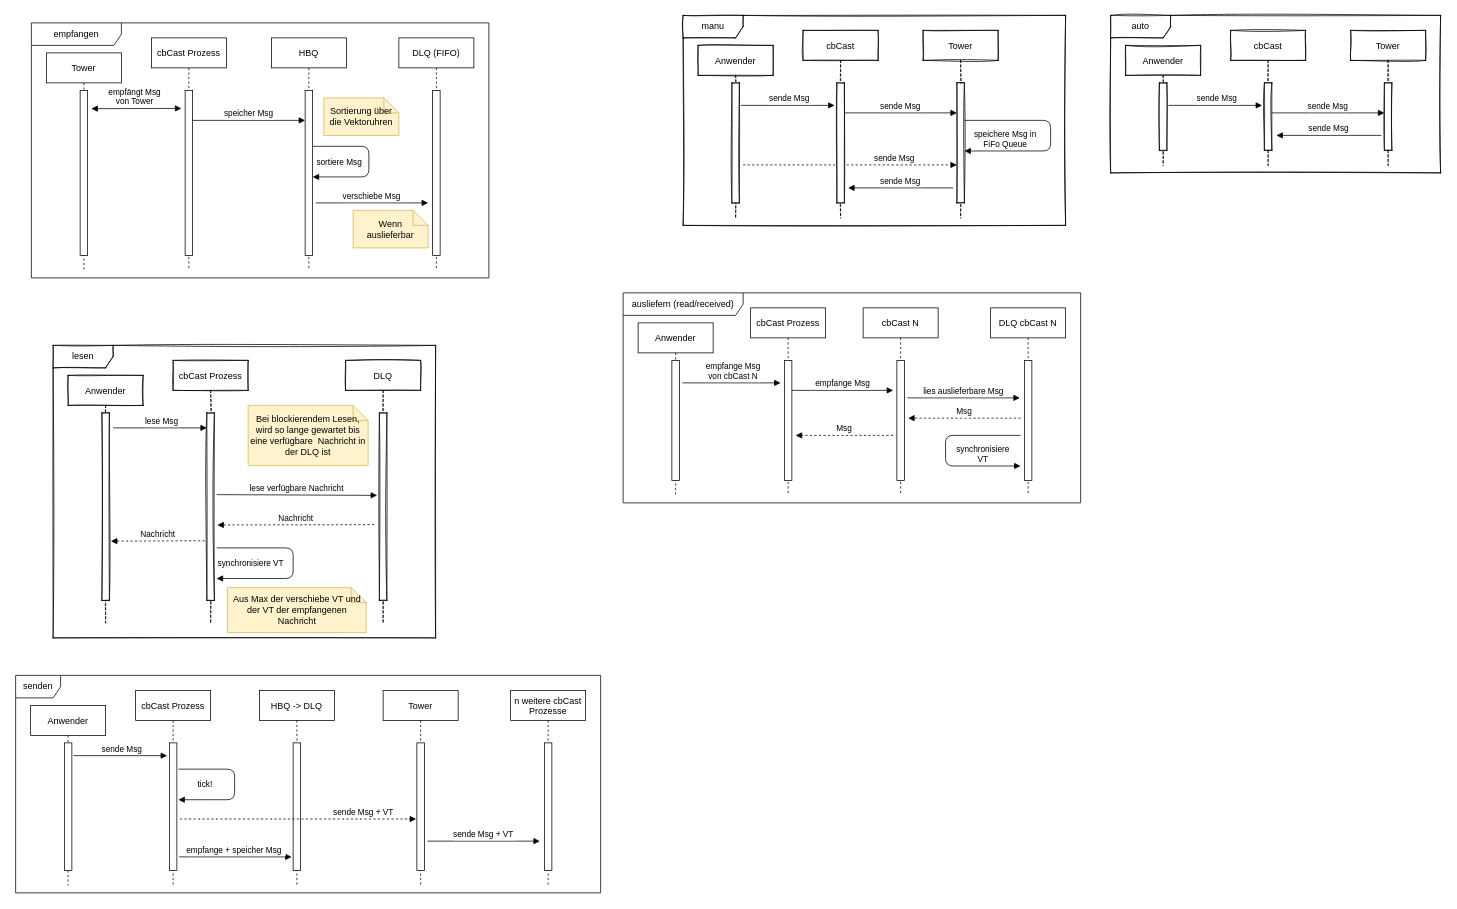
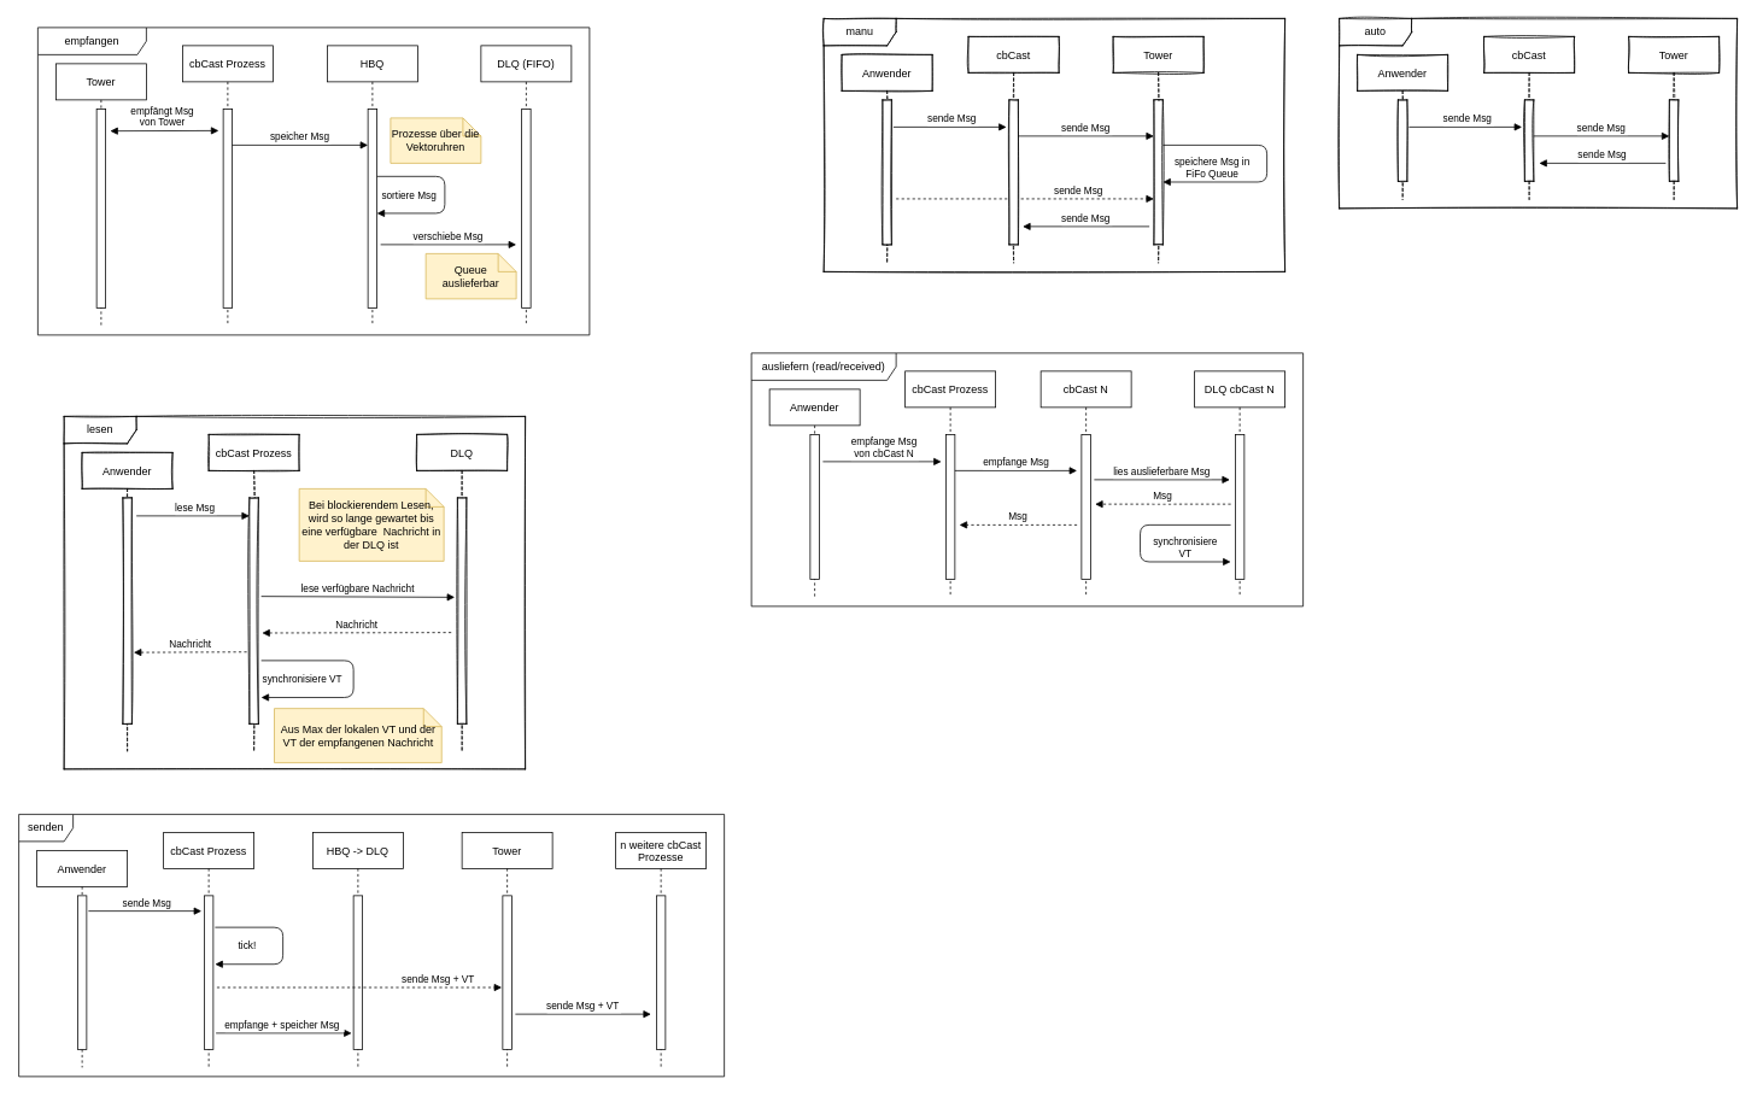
- <mxCell id="69" value="Sortierung über die Vektoruhren" style="shape=note;size=20;whiteSpace=wrap;html=1;fillColor=#fff2cc;strokeColor=#d6b656;sketch=0;" vertex="1" parent="57"><mxGeometry x="390" y="100" width="100" height="50" as="geometry" /></mxCell>
+ <mxCell id="69" value="Prozesse über die Vektoruhren" style="shape=note;size=20;whiteSpace=wrap;html=1;fillColor=#fff2cc;strokeColor=#d6b656;sketch=0;" vertex="1" parent="57"><mxGeometry x="390" y="100" width="100" height="50" as="geometry" /></mxCell>
- <mxCell id="71" value="Wenn &lt;br&gt;auslieferbar" style="shape=note;size=20;whiteSpace=wrap;html=1;fillColor=#fff2cc;strokeColor=#d6b656;sketch=0;" vertex="1" parent="57"><mxGeometry x="429" y="250" width="100" height="50" as="geometry" /></mxCell>
+ <mxCell id="71" value="Queue &lt;br&gt;auslieferbar" style="shape=note;size=20;whiteSpace=wrap;html=1;fillColor=#fff2cc;strokeColor=#d6b656;sketch=0;" vertex="1" parent="57"><mxGeometry x="429" y="250" width="100" height="50" as="geometry" /></mxCell>
- <mxCell id="17" value="Aus Max der verschiebe VT und der VT der empfangenen Nachricht" style="shape=note;size=20;whiteSpace=wrap;html=1;fillColor=#fff2cc;strokeColor=#d6b656;" vertex="1" parent="3"><mxGeometry x="232.5" y="323" width="185" height="60" as="geometry" /></mxCell>
+ <mxCell id="17" value="Aus Max der lokalen VT und der VT der empfangenen Nachricht" style="shape=note;size=20;whiteSpace=wrap;html=1;fillColor=#fff2cc;strokeColor=#d6b656;" vertex="1" parent="3"><mxGeometry x="232.5" y="323" width="185" height="60" as="geometry" /></mxCell>
